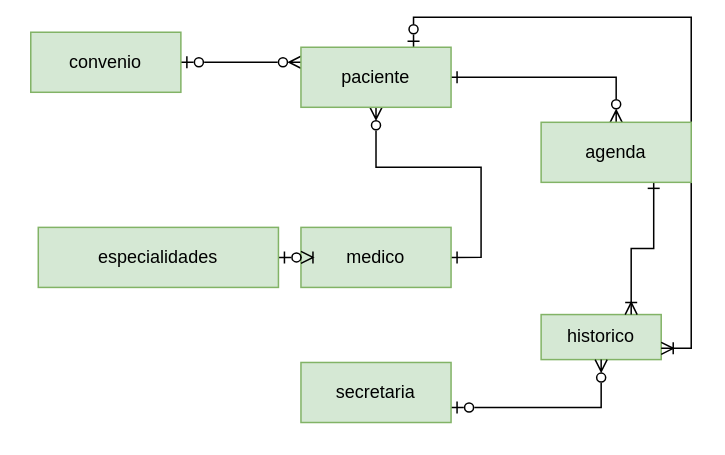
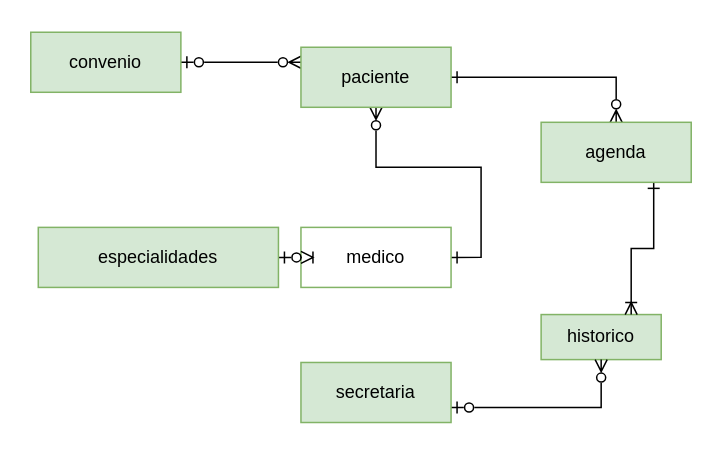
- <mxCell id="10" style="edgeStyle=orthogonalEdgeStyle;rounded=0;orthogonalLoop=1;jettySize=auto;html=1;exitX=0.75;exitY=0;exitDx=0;exitDy=0;entryX=1;entryY=0.75;entryDx=0;entryDy=0;startArrow=ERzeroToOne;startFill=0;endArrow=ERoneToMany;endFill=0;" edge="1" parent="1" source="11" target="6"><mxGeometry relative="1" as="geometry" /></mxCell>
- <mxCell id="3" value="medico" style="whiteSpace=wrap;html=1;align=center;fillColor=#d5e8d4;strokeColor=#82b366;" vertex="1" parent="1"><mxGeometry x="200.003" y="150.917" width="100" height="40" as="geometry" /></mxCell>
+ <mxCell id="3" value="medico" style="whiteSpace=wrap;html=1;align=center;fillColor=#ffffff;strokeColor=#82b366;" vertex="1" parent="1"><mxGeometry x="200.003" y="150.917" width="100" height="40" as="geometry" /></mxCell>
